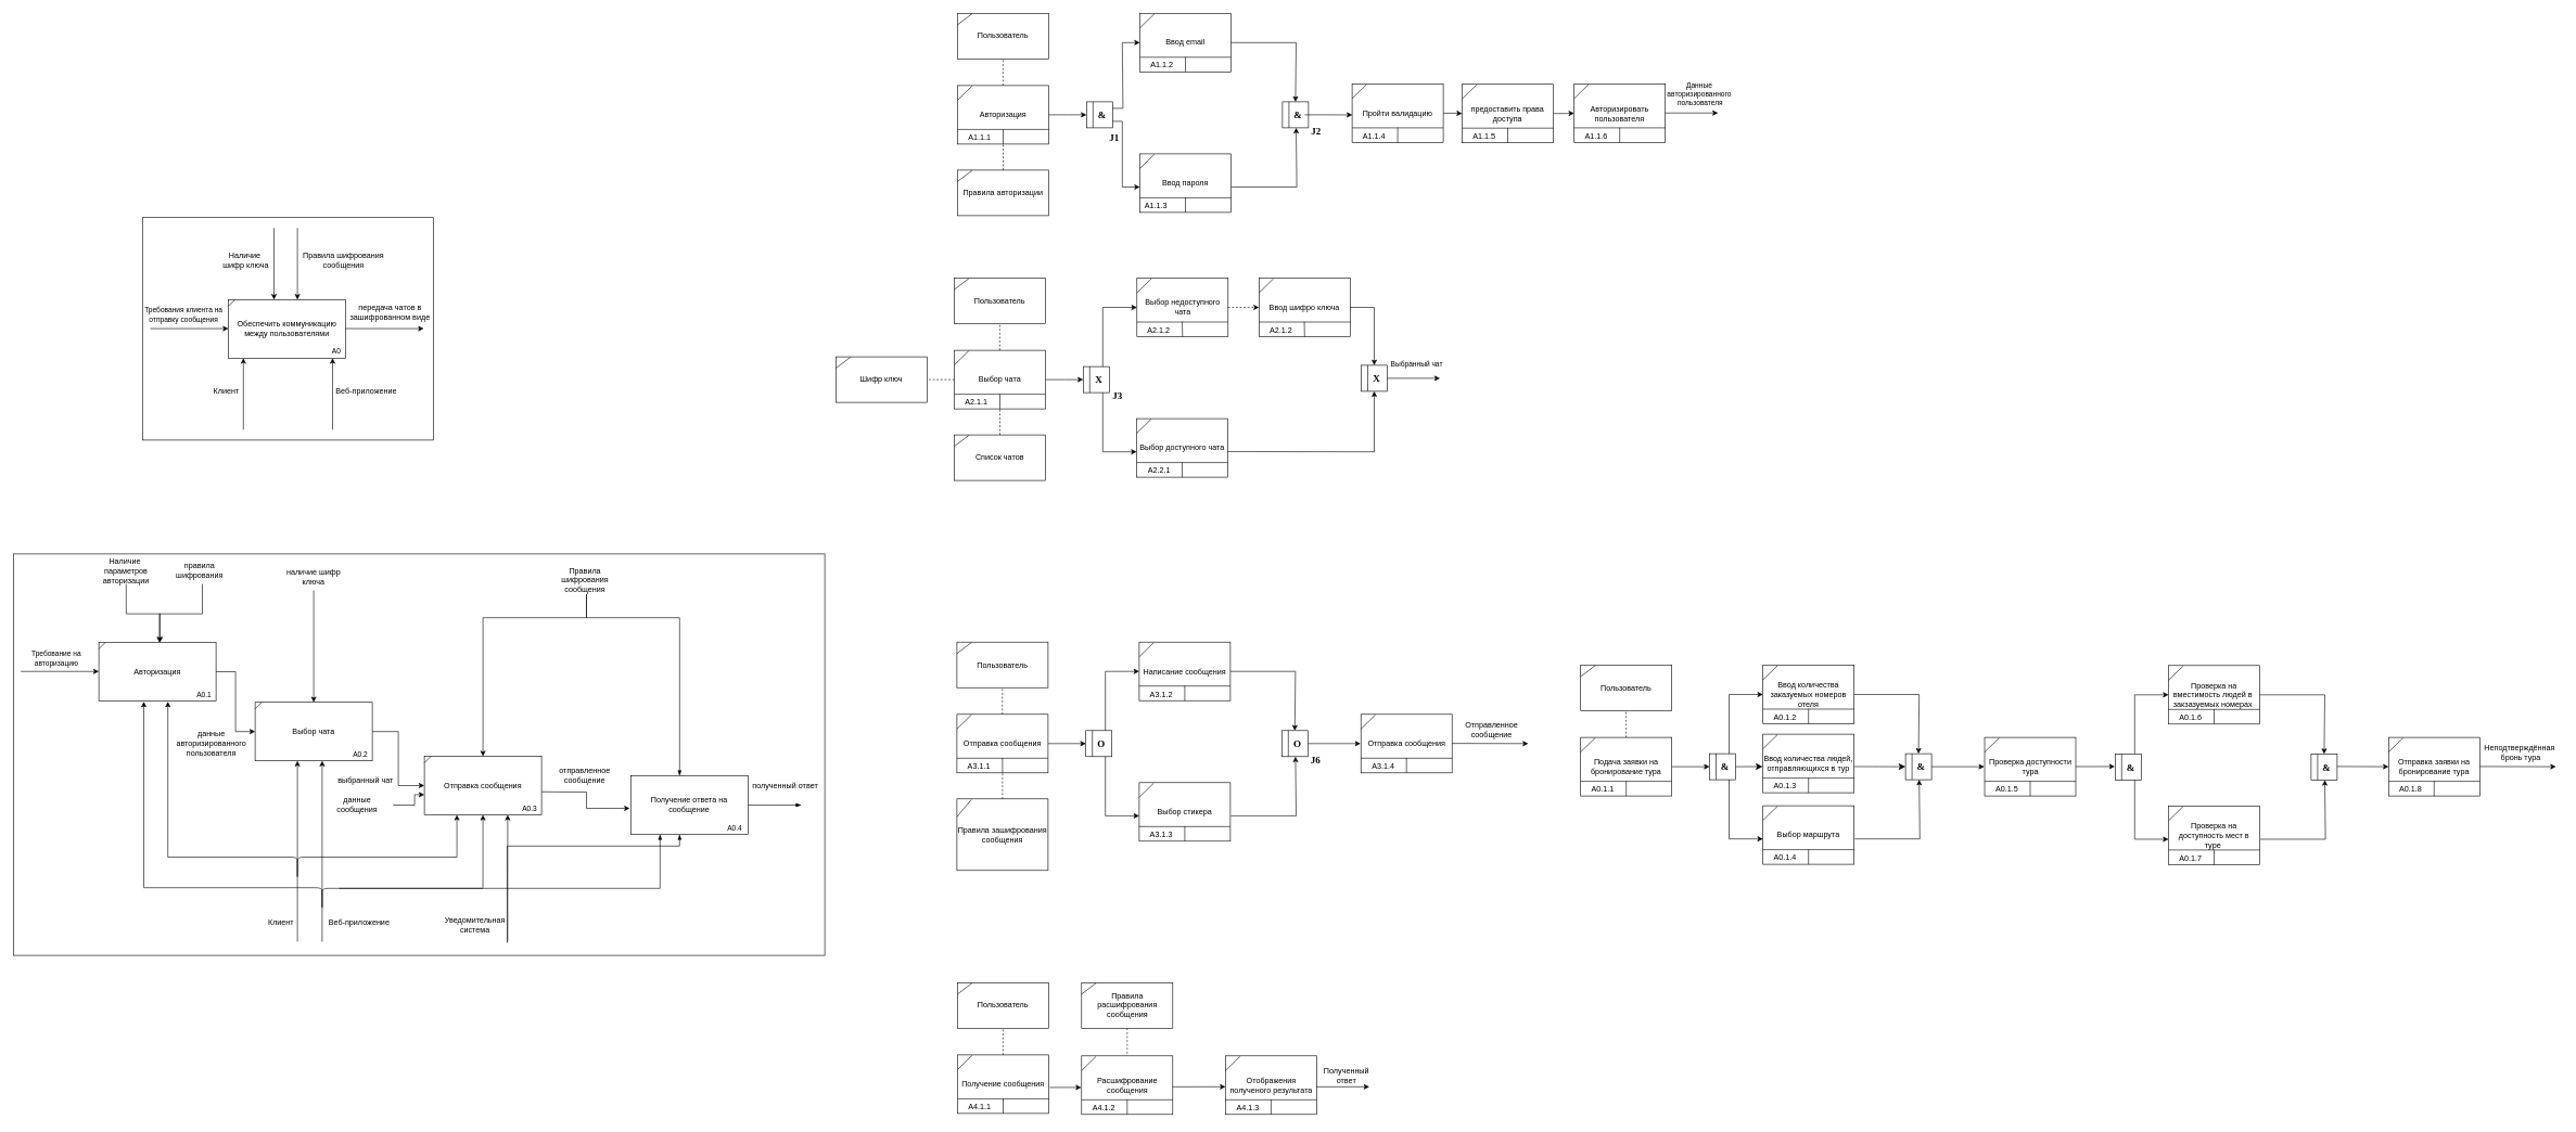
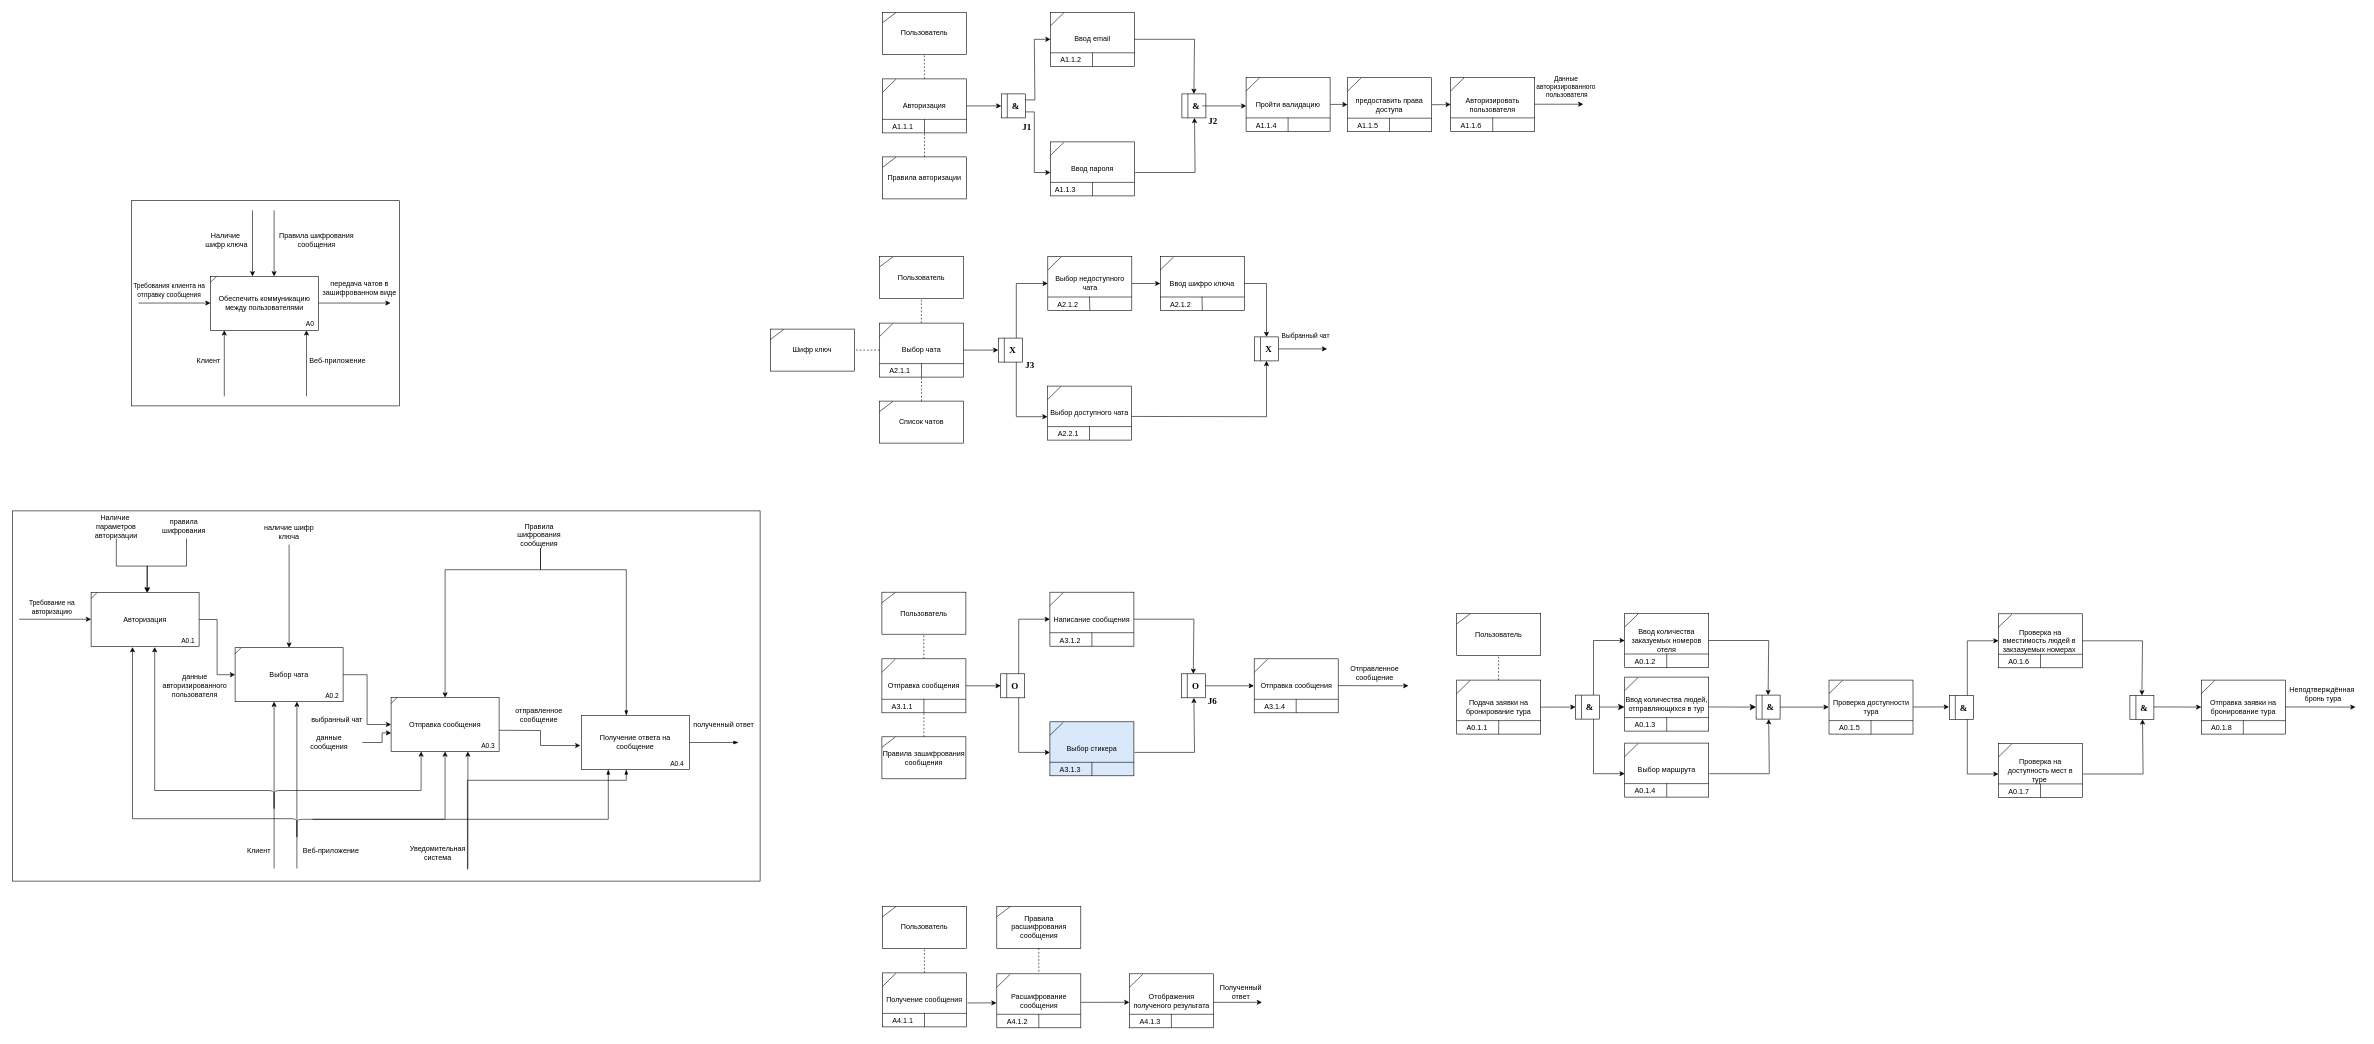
- <mxCell id="117" style="edgeStyle=orthogonalEdgeStyle;rounded=0;orthogonalLoop=1;jettySize=auto;html=1;exitX=1;exitY=0.5;exitDx=0;exitDy=0;entryX=0;entryY=0.5;entryDx=0;entryDy=0;dashed=1;" parent="1" source="118" target="217" edge="1"><mxGeometry relative="1" as="geometry" /></mxCell>
+ <mxCell id="117" style="edgeStyle=orthogonalEdgeStyle;rounded=0;orthogonalLoop=1;jettySize=auto;html=1;exitX=1;exitY=0.5;exitDx=0;exitDy=0;entryX=0;entryY=0.5;entryDx=0;entryDy=0;" parent="1" source="118" target="217" edge="1"><mxGeometry relative="1" as="geometry" /></mxCell>
- <mxCell id="22" value="Выбор стикера" style="rounded=0;whiteSpace=wrap;html=1;" parent="1" vertex="1"><mxGeometry x="1749" y="1202.5" width="140" height="90" as="geometry" /></mxCell>
+ <mxCell id="22" value="Выбор стикера" style="rounded=0;whiteSpace=wrap;html=1;fillColor=#dae8fc;" parent="1" vertex="1"><mxGeometry x="1749" y="1202.5" width="140" height="90" as="geometry" /></mxCell>
- <mxCell id="7" value="Правила зашифрования сообщения" style="rounded=0;whiteSpace=wrap;html=1;" parent="1" vertex="1"><mxGeometry x="1469" y="1227.5" width="140" height="110" as="geometry" /></mxCell>
+ <mxCell id="7" value="Правила зашифрования сообщения" style="rounded=0;whiteSpace=wrap;html=1;" parent="1" vertex="1"><mxGeometry x="1469" y="1227.5" width="140" height="70" as="geometry" /></mxCell>
